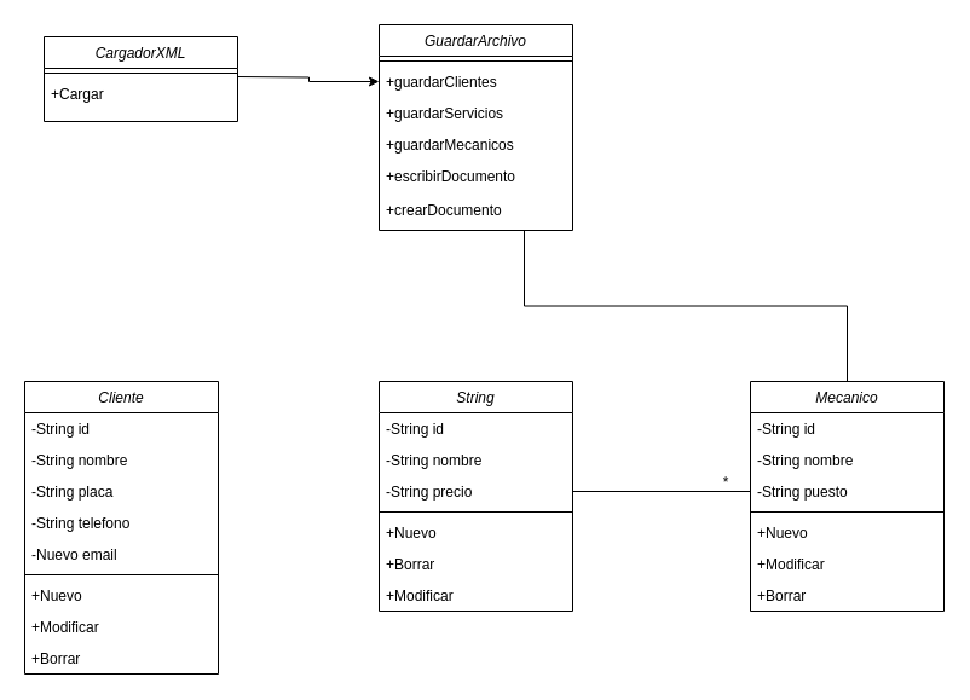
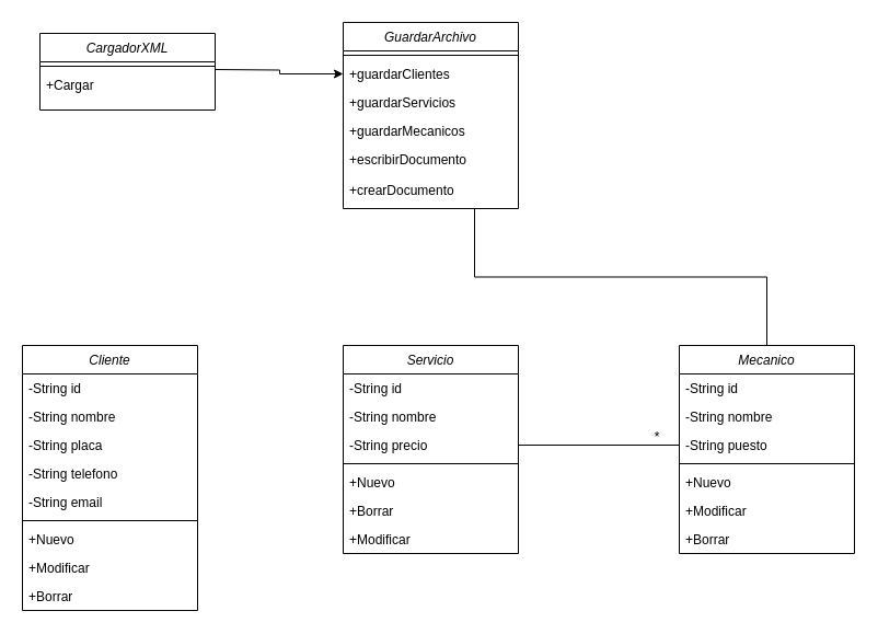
- <mxCell id="12" value="String" style="swimlane;fontStyle=2;align=center;verticalAlign=top;childLayout=stackLayout;horizontal=1;startSize=26;horizontalStack=0;resizeParent=1;resizeLast=0;collapsible=1;marginBottom=0;rounded=0;shadow=0;strokeWidth=1;" parent="1" vertex="1"><mxGeometry x="313" y="315" width="160" height="190" as="geometry" /></mxCell>
+ <mxCell id="12" value="Servicio" style="swimlane;fontStyle=2;align=center;verticalAlign=top;childLayout=stackLayout;horizontal=1;startSize=26;horizontalStack=0;resizeParent=1;resizeLast=0;collapsible=1;marginBottom=0;rounded=0;shadow=0;strokeWidth=1;" parent="1" vertex="1"><mxGeometry x="313" y="315" width="160" height="190" as="geometry" /></mxCell>
- <mxCell id="7" value="-Nuevo email" style="text;align=left;verticalAlign=top;spacingLeft=4;spacingRight=4;overflow=hidden;rotatable=0;points=[[0,0.5],[1,0.5]];portConstraint=eastwest;" parent="2" vertex="1"><mxGeometry y="130" width="160" height="26" as="geometry" /></mxCell>
+ <mxCell id="7" value="-String email" style="text;align=left;verticalAlign=top;spacingLeft=4;spacingRight=4;overflow=hidden;rotatable=0;points=[[0,0.5],[1,0.5]];portConstraint=eastwest;" parent="2" vertex="1"><mxGeometry y="130" width="160" height="26" as="geometry" /></mxCell>
